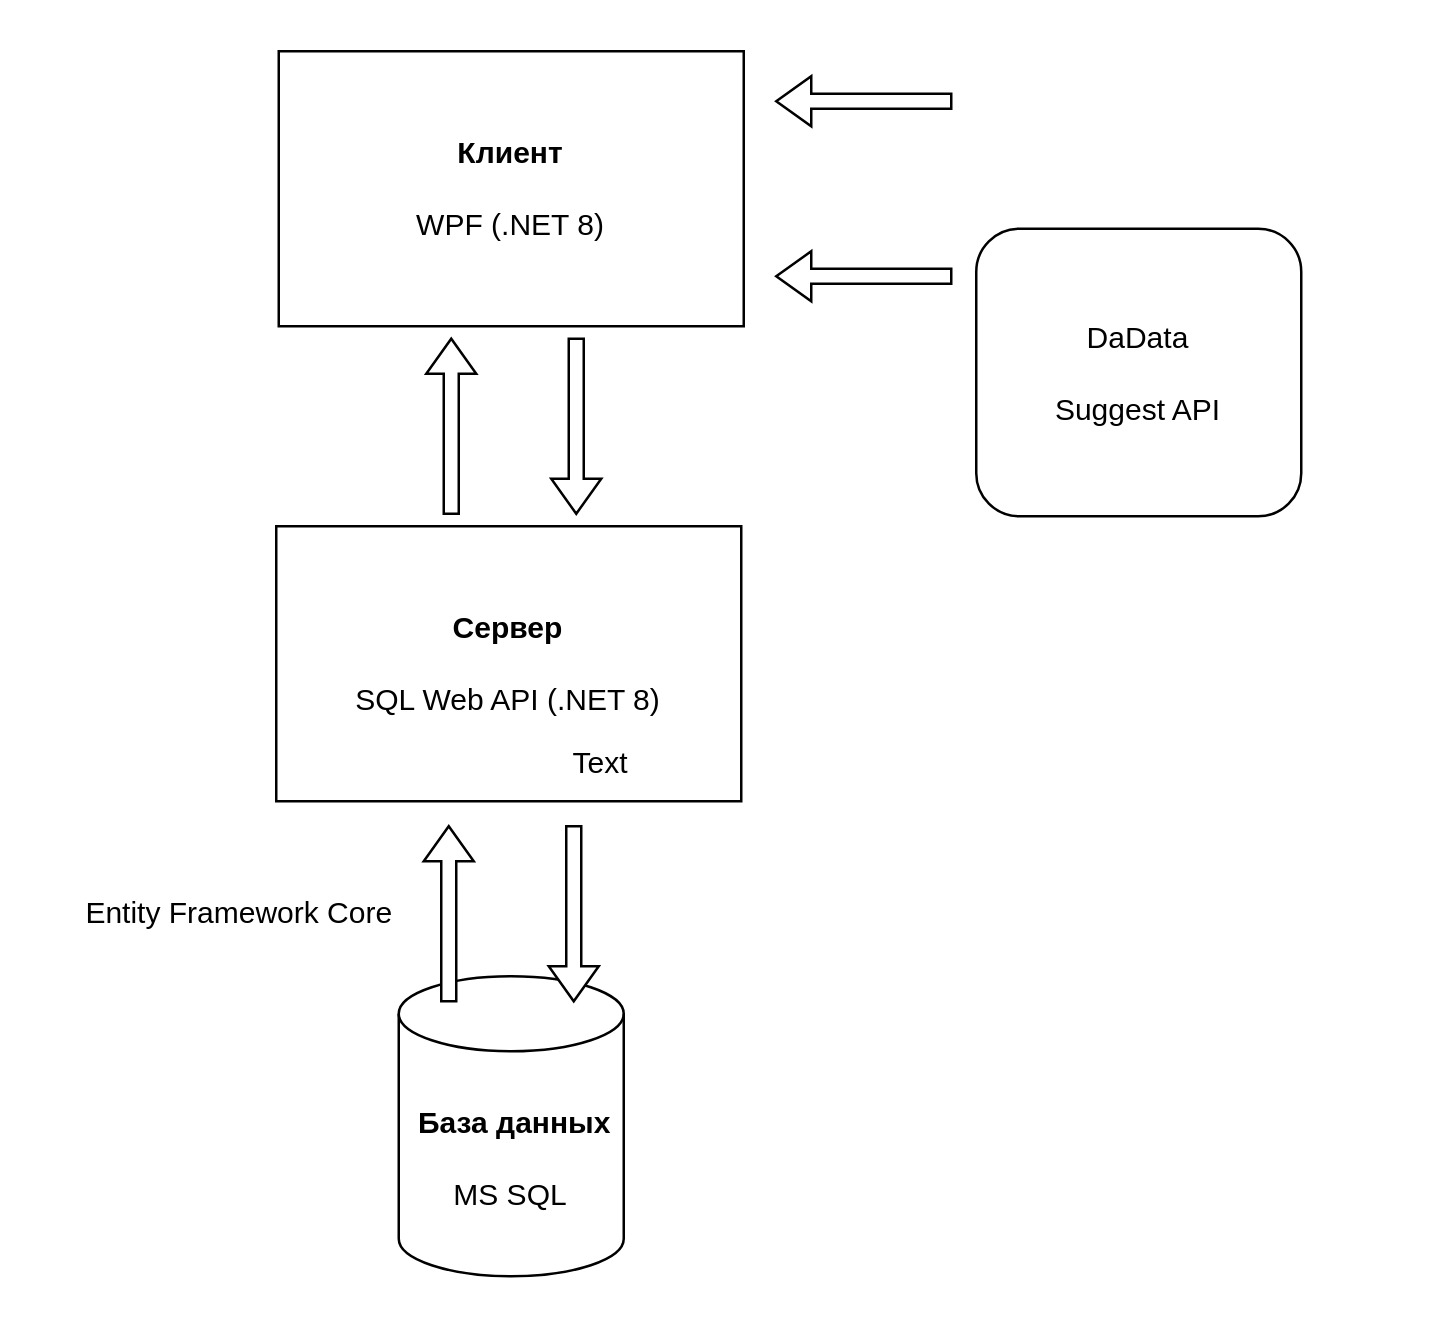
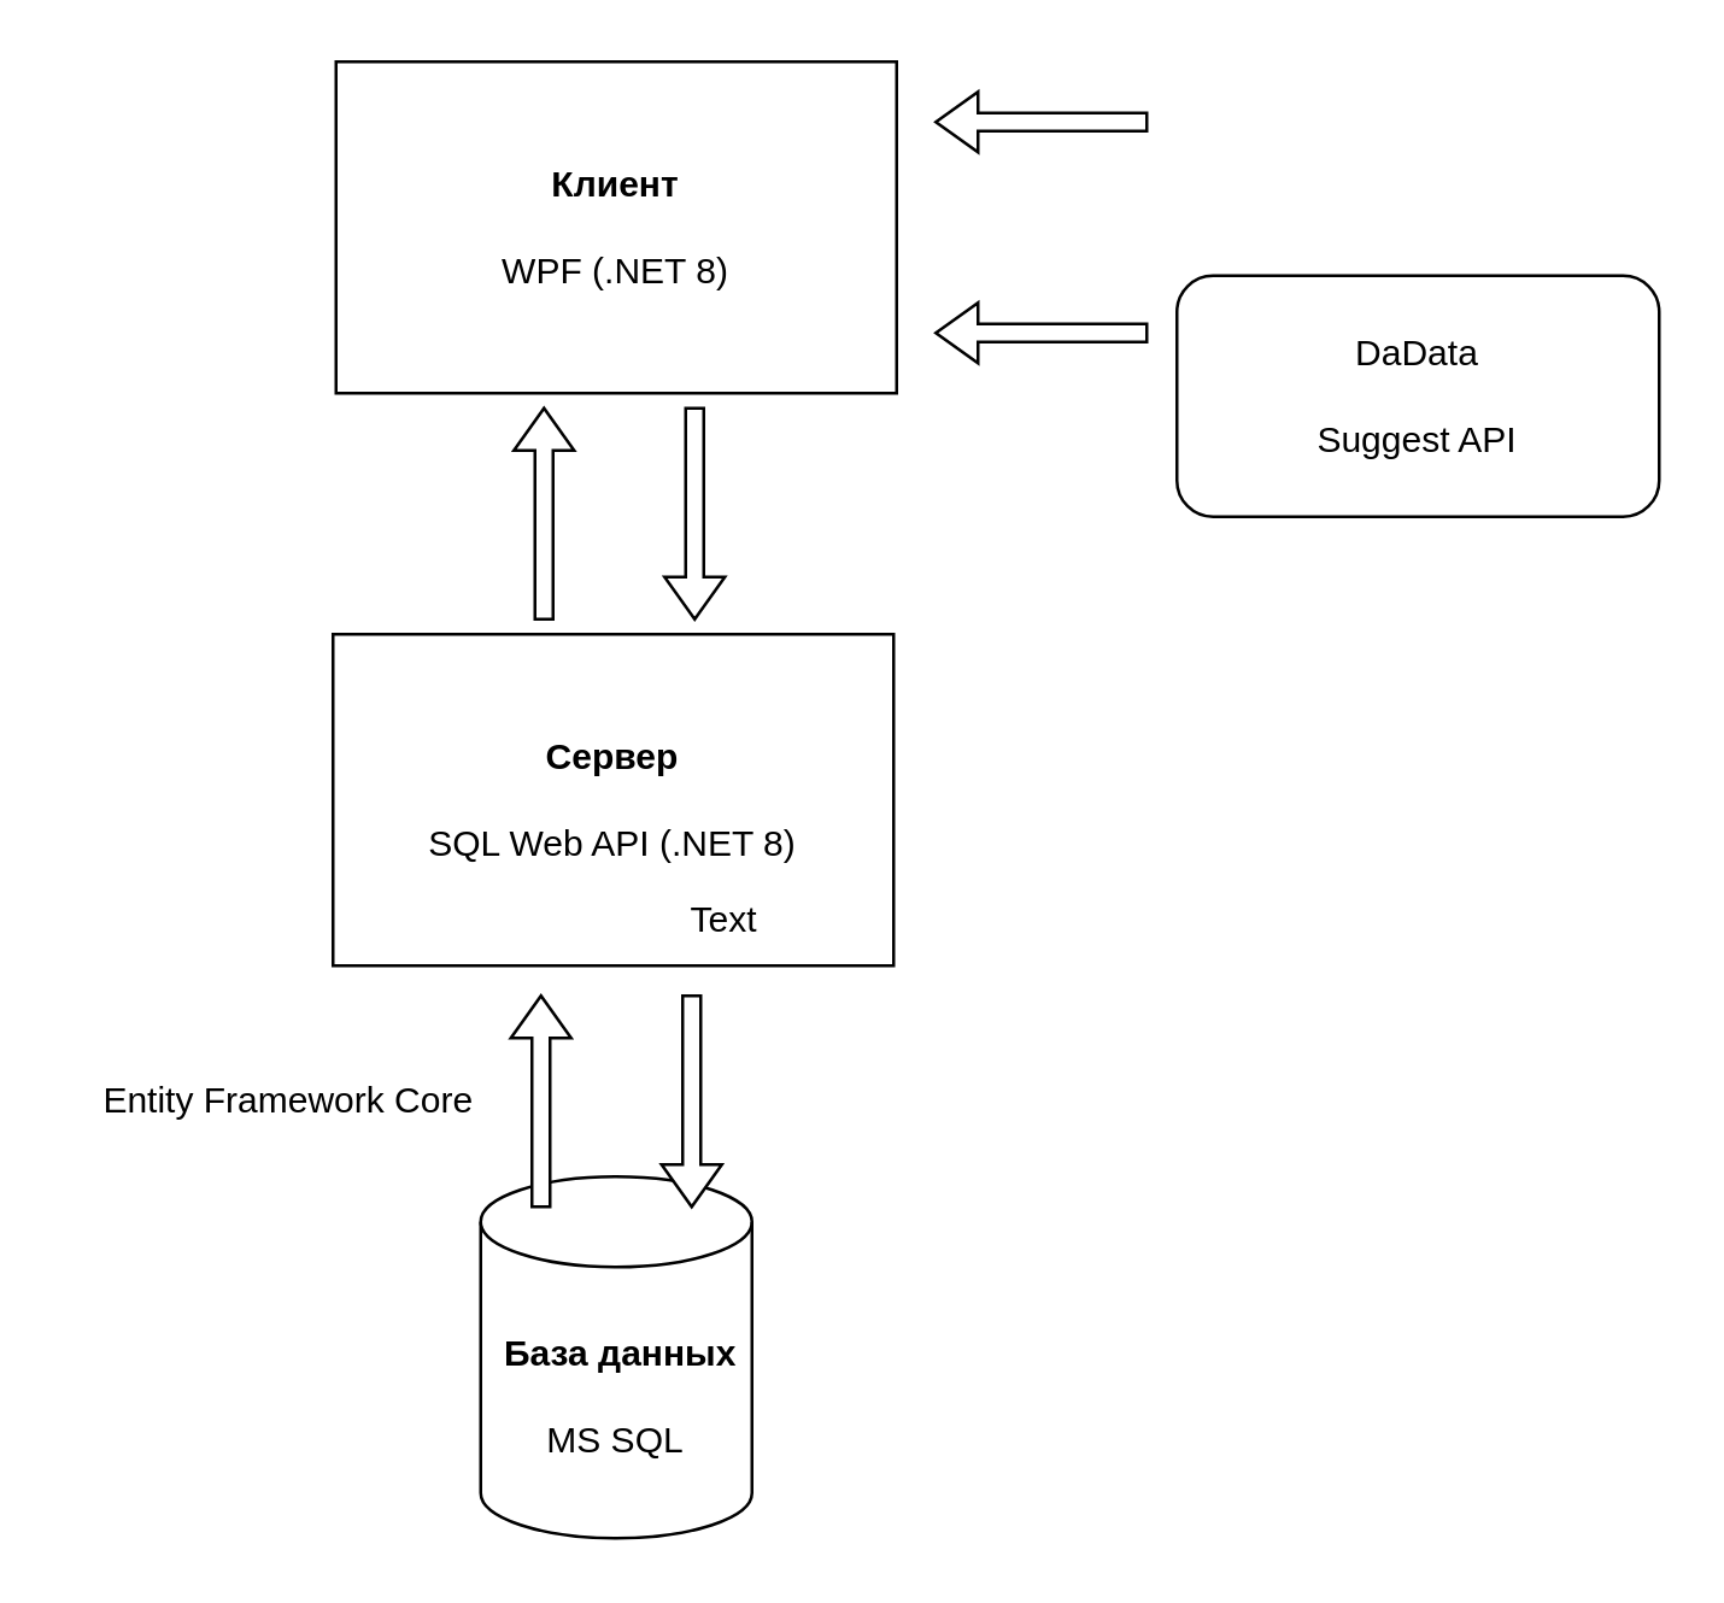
- <mxCell id="5" value="DaData&lt;div&gt;&lt;br&gt;&lt;/div&gt;&lt;div&gt;Suggest API&lt;/div&gt;" style="rounded=1;whiteSpace=wrap;html=1;" vertex="1" parent="1"><mxGeometry x="390" y="91" width="130" height="115" as="geometry" /></mxCell>
+ <mxCell id="5" value="DaData&lt;div&gt;&lt;br&gt;&lt;/div&gt;&lt;div&gt;Suggest API&lt;/div&gt;" style="rounded=1;whiteSpace=wrap;html=1;" vertex="1" parent="1"><mxGeometry x="390" y="91" width="160" height="80" as="geometry" /></mxCell>
